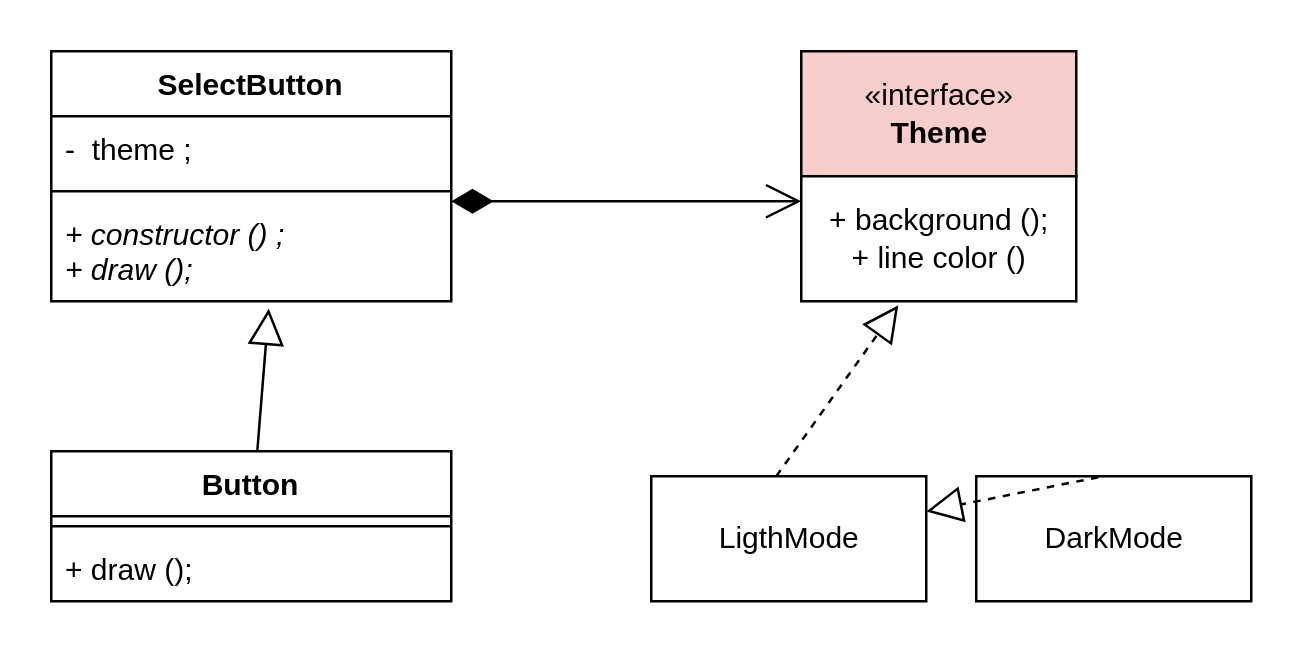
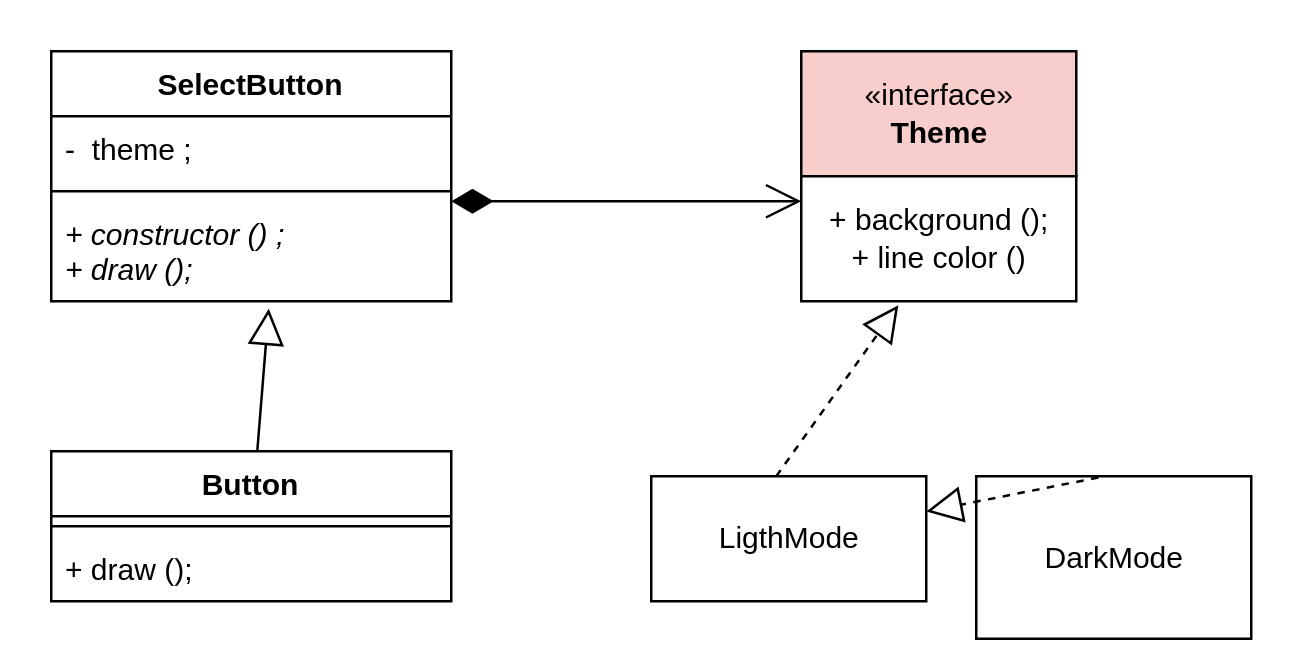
- <mxCell id="5" value="DarkMode" style="html=1;" vertex="1" parent="1"><mxGeometry x="390" y="190" width="110" height="50" as="geometry" /></mxCell>
+ <mxCell id="5" value="DarkMode" style="html=1;" vertex="1" parent="1"><mxGeometry x="390" y="190" width="110" height="65" as="geometry" /></mxCell>
